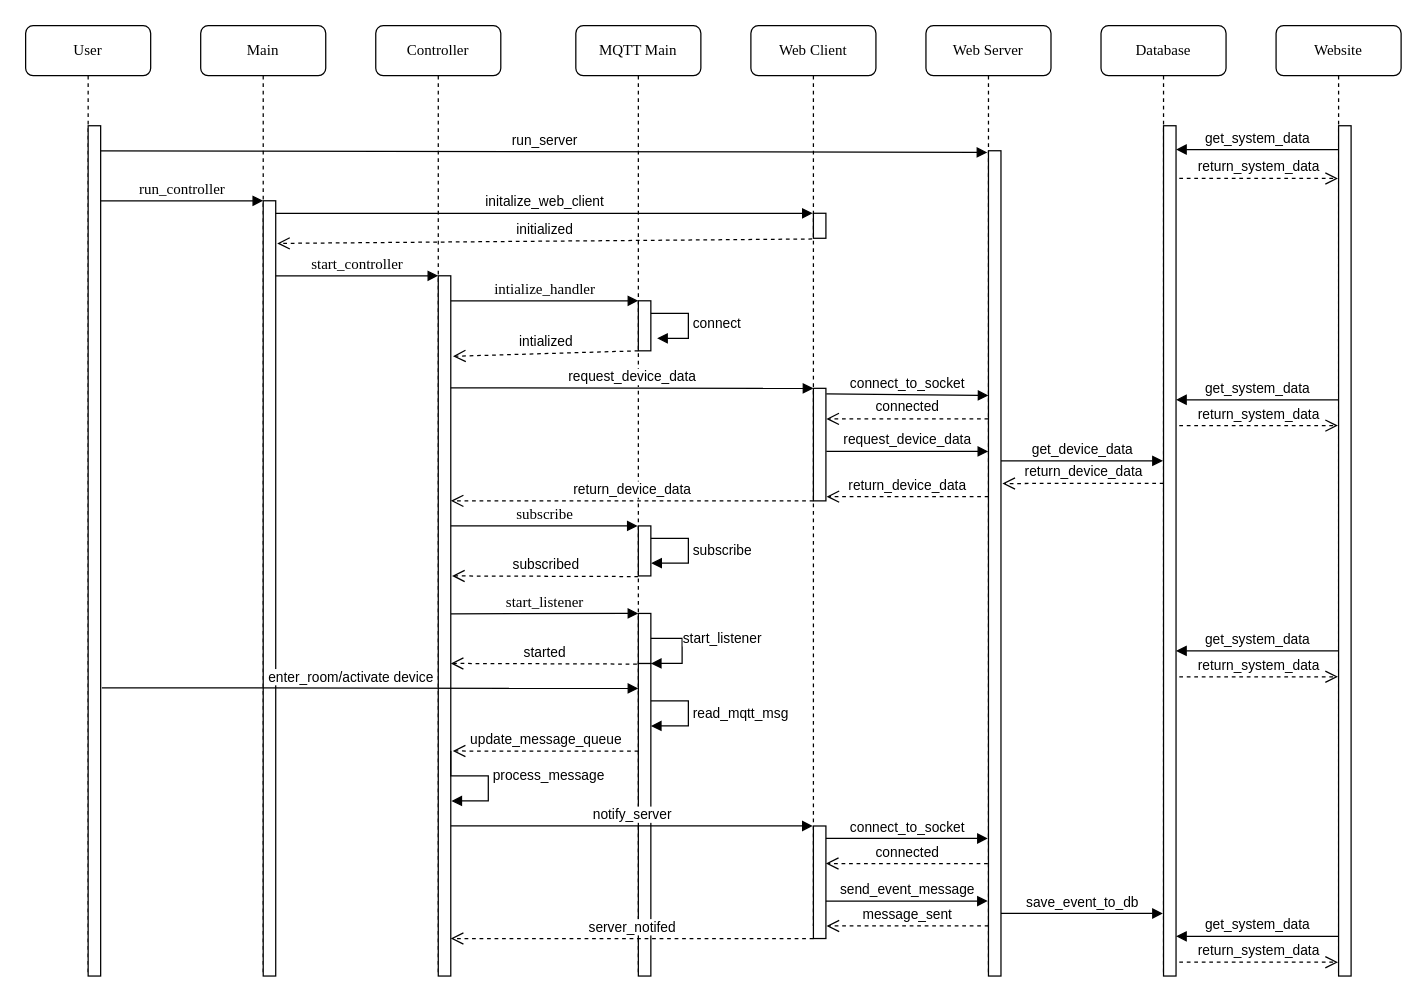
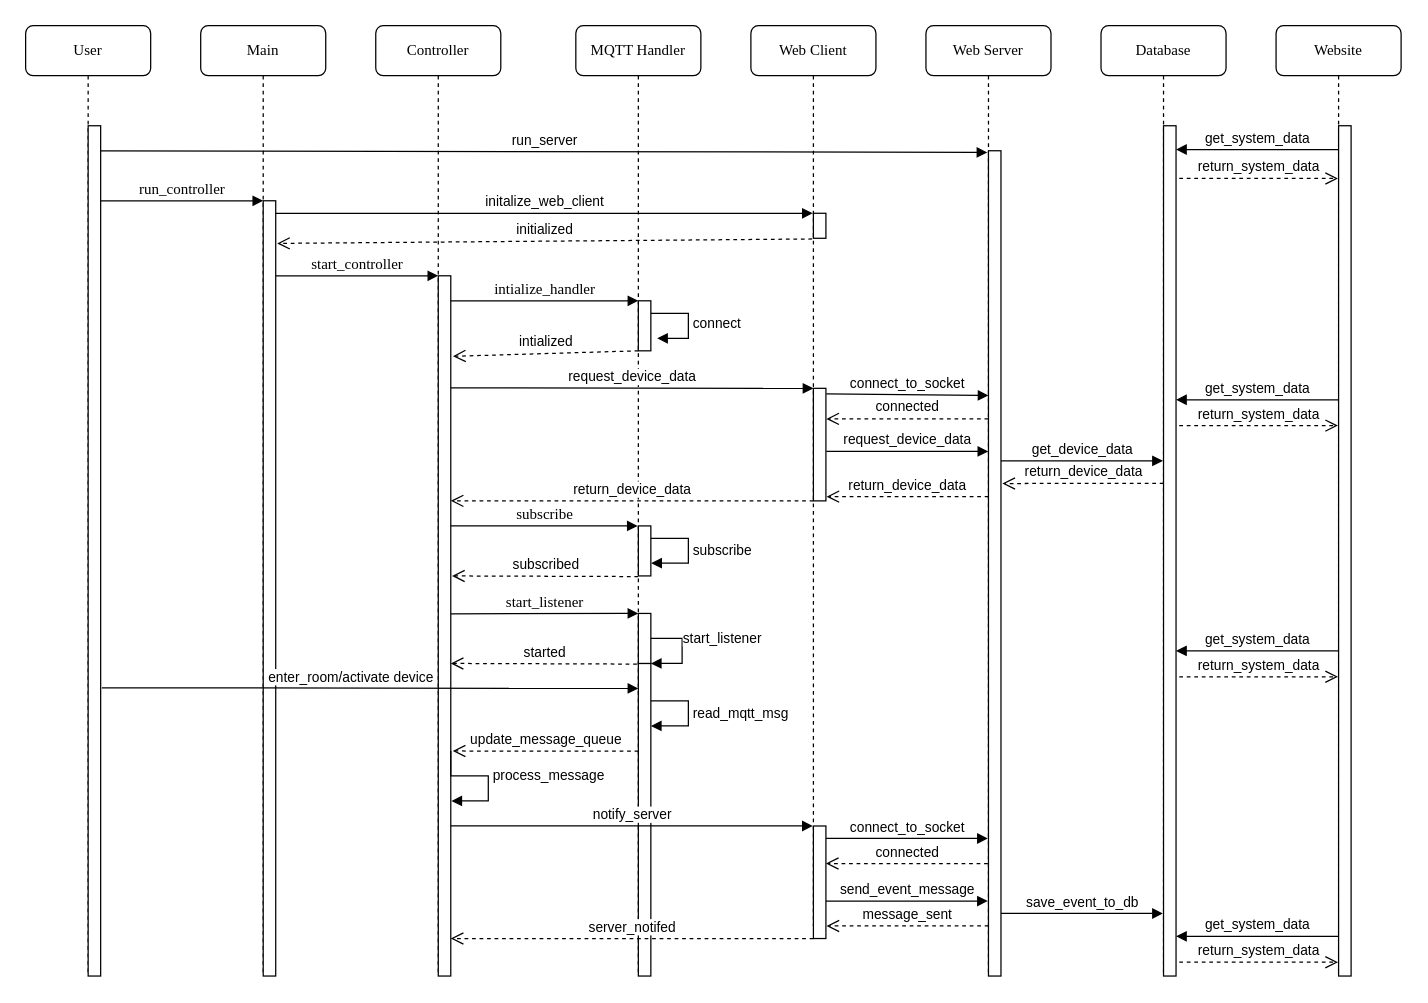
- <mxCell id="2" value="MQTT Main" style="shape=umlLifeline;perimeter=lifelinePerimeter;whiteSpace=wrap;html=1;container=1;collapsible=0;recursiveResize=0;outlineConnect=0;rounded=1;shadow=0;comic=0;labelBackgroundColor=none;strokeWidth=1;fontFamily=Verdana;fontSize=12;align=center;" parent="1" vertex="1"><mxGeometry x="460" y="20" width="100" height="760" as="geometry" /></mxCell>
+ <mxCell id="2" value="MQTT Handler" style="shape=umlLifeline;perimeter=lifelinePerimeter;whiteSpace=wrap;html=1;container=1;collapsible=0;recursiveResize=0;outlineConnect=0;rounded=1;shadow=0;comic=0;labelBackgroundColor=none;strokeWidth=1;fontFamily=Verdana;fontSize=12;align=center;" parent="1" vertex="1"><mxGeometry x="460" y="20" width="100" height="760" as="geometry" /></mxCell>
